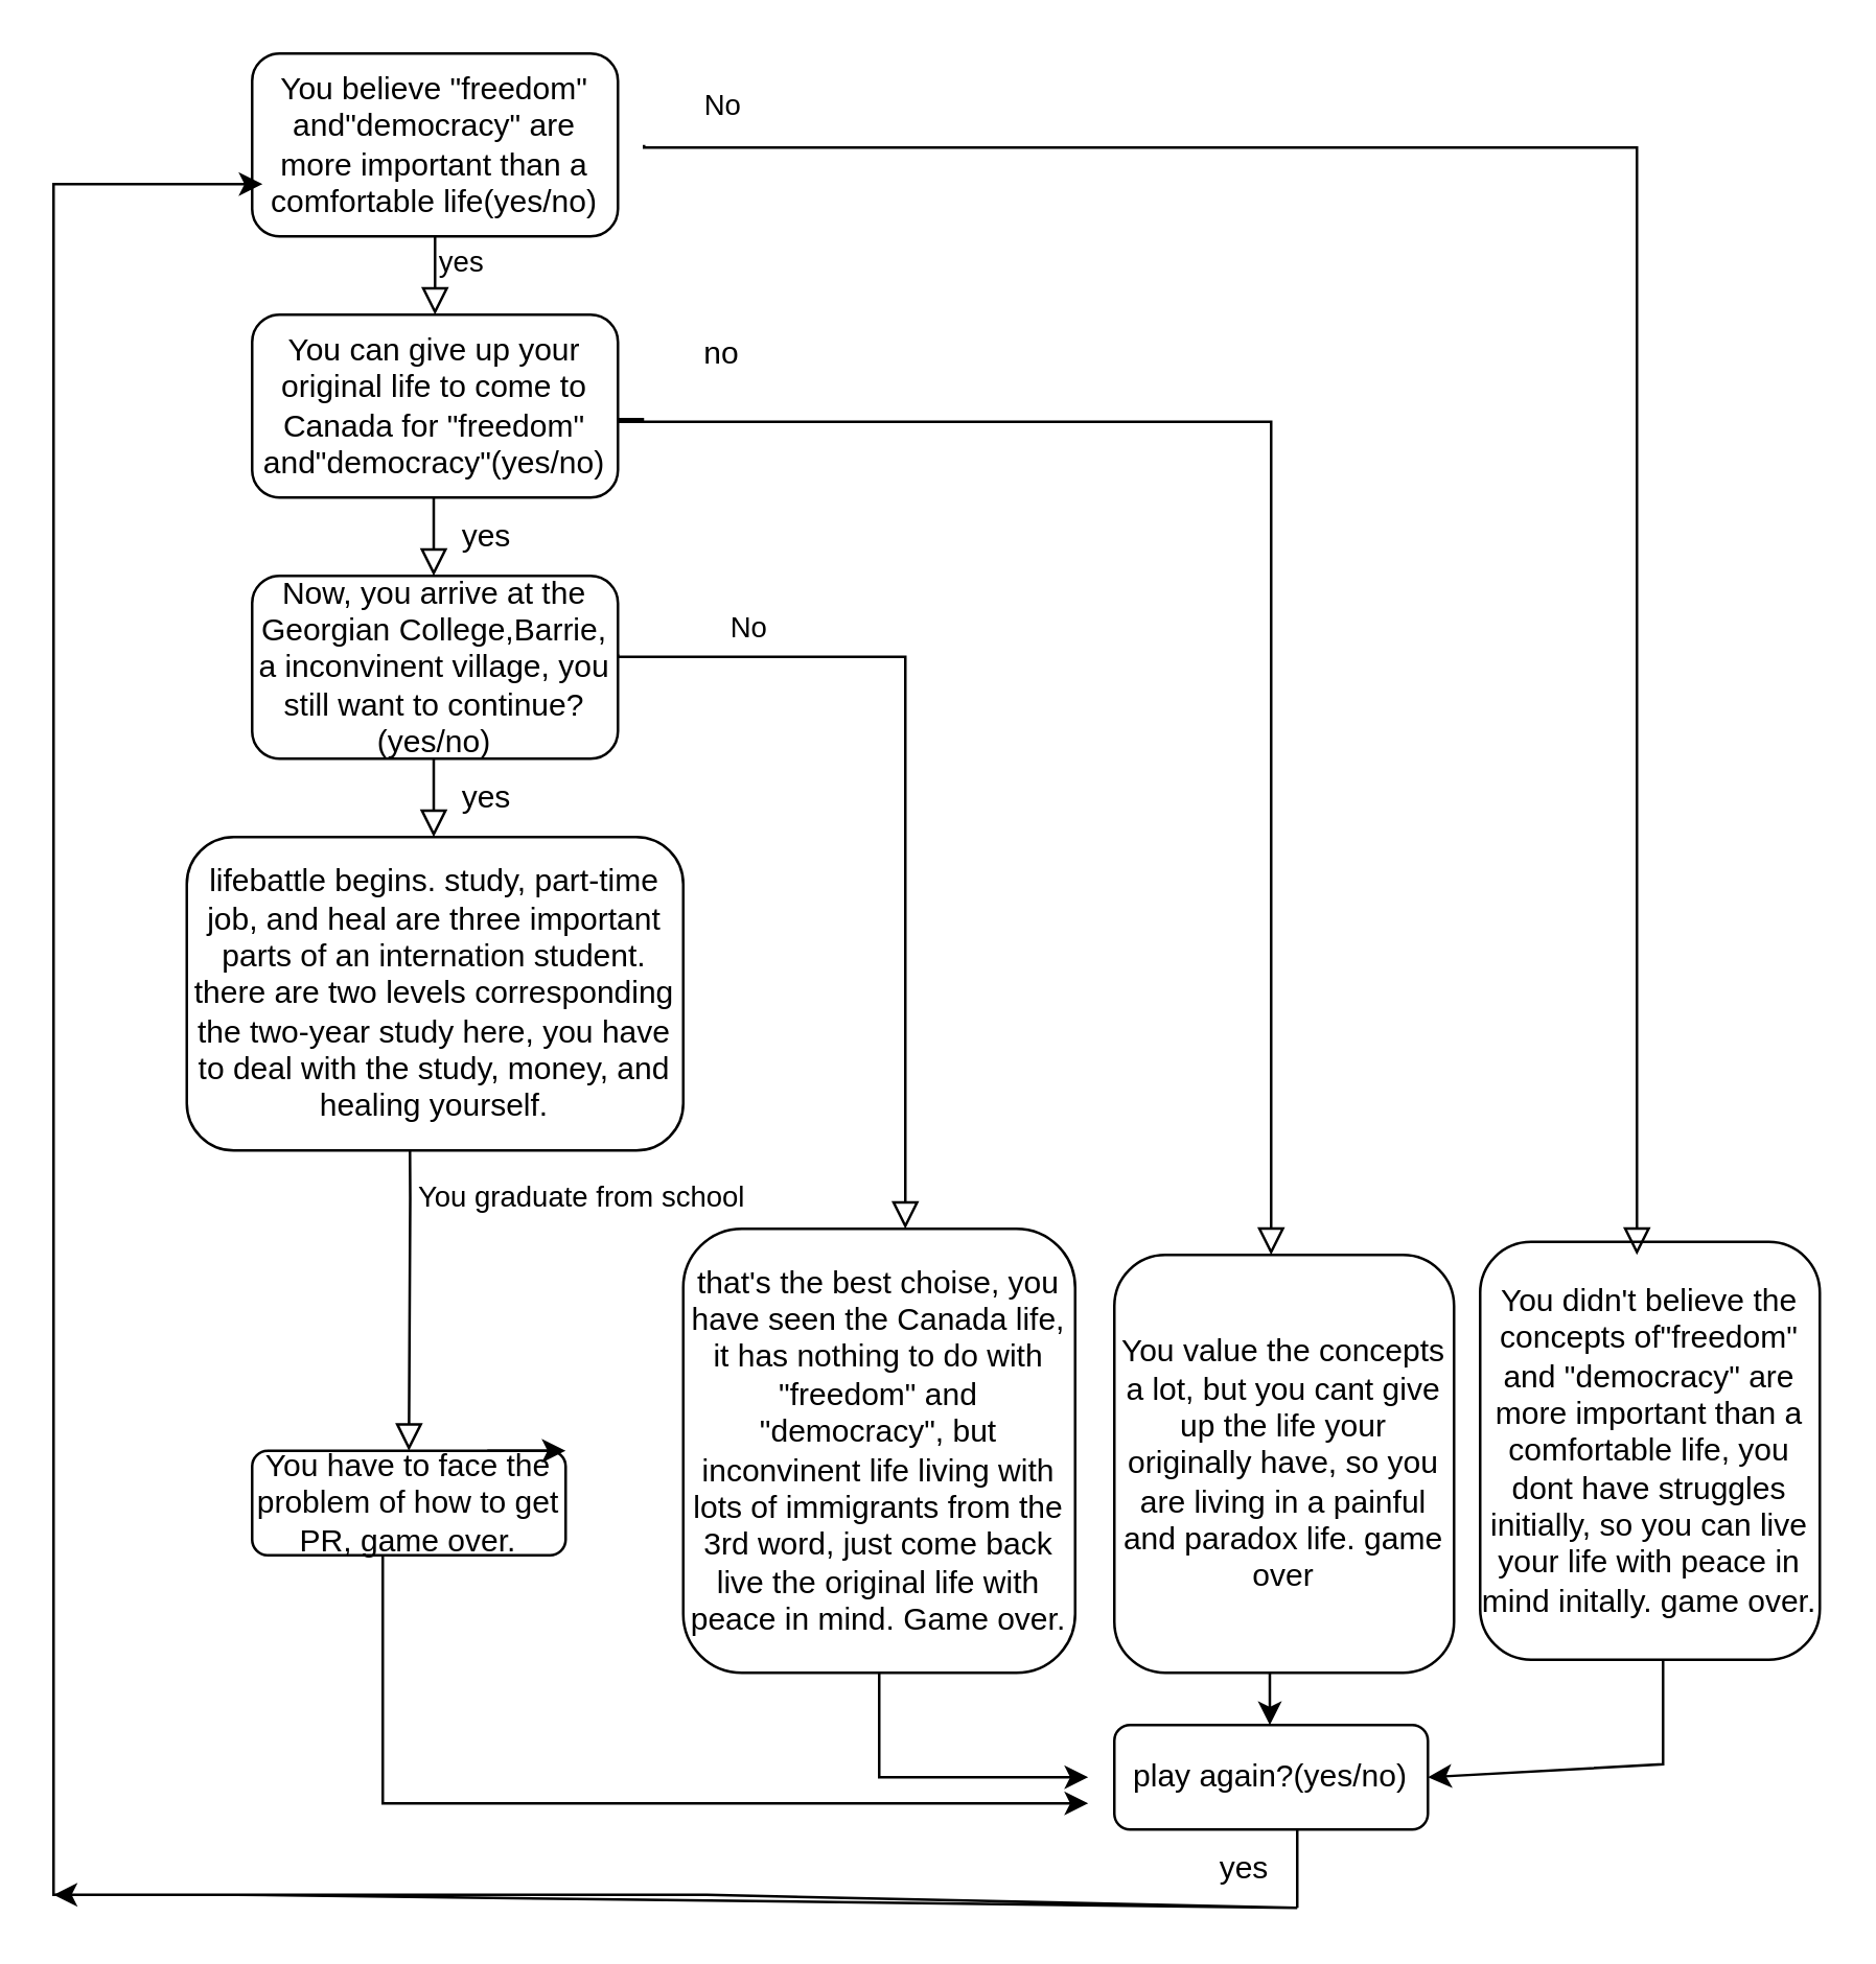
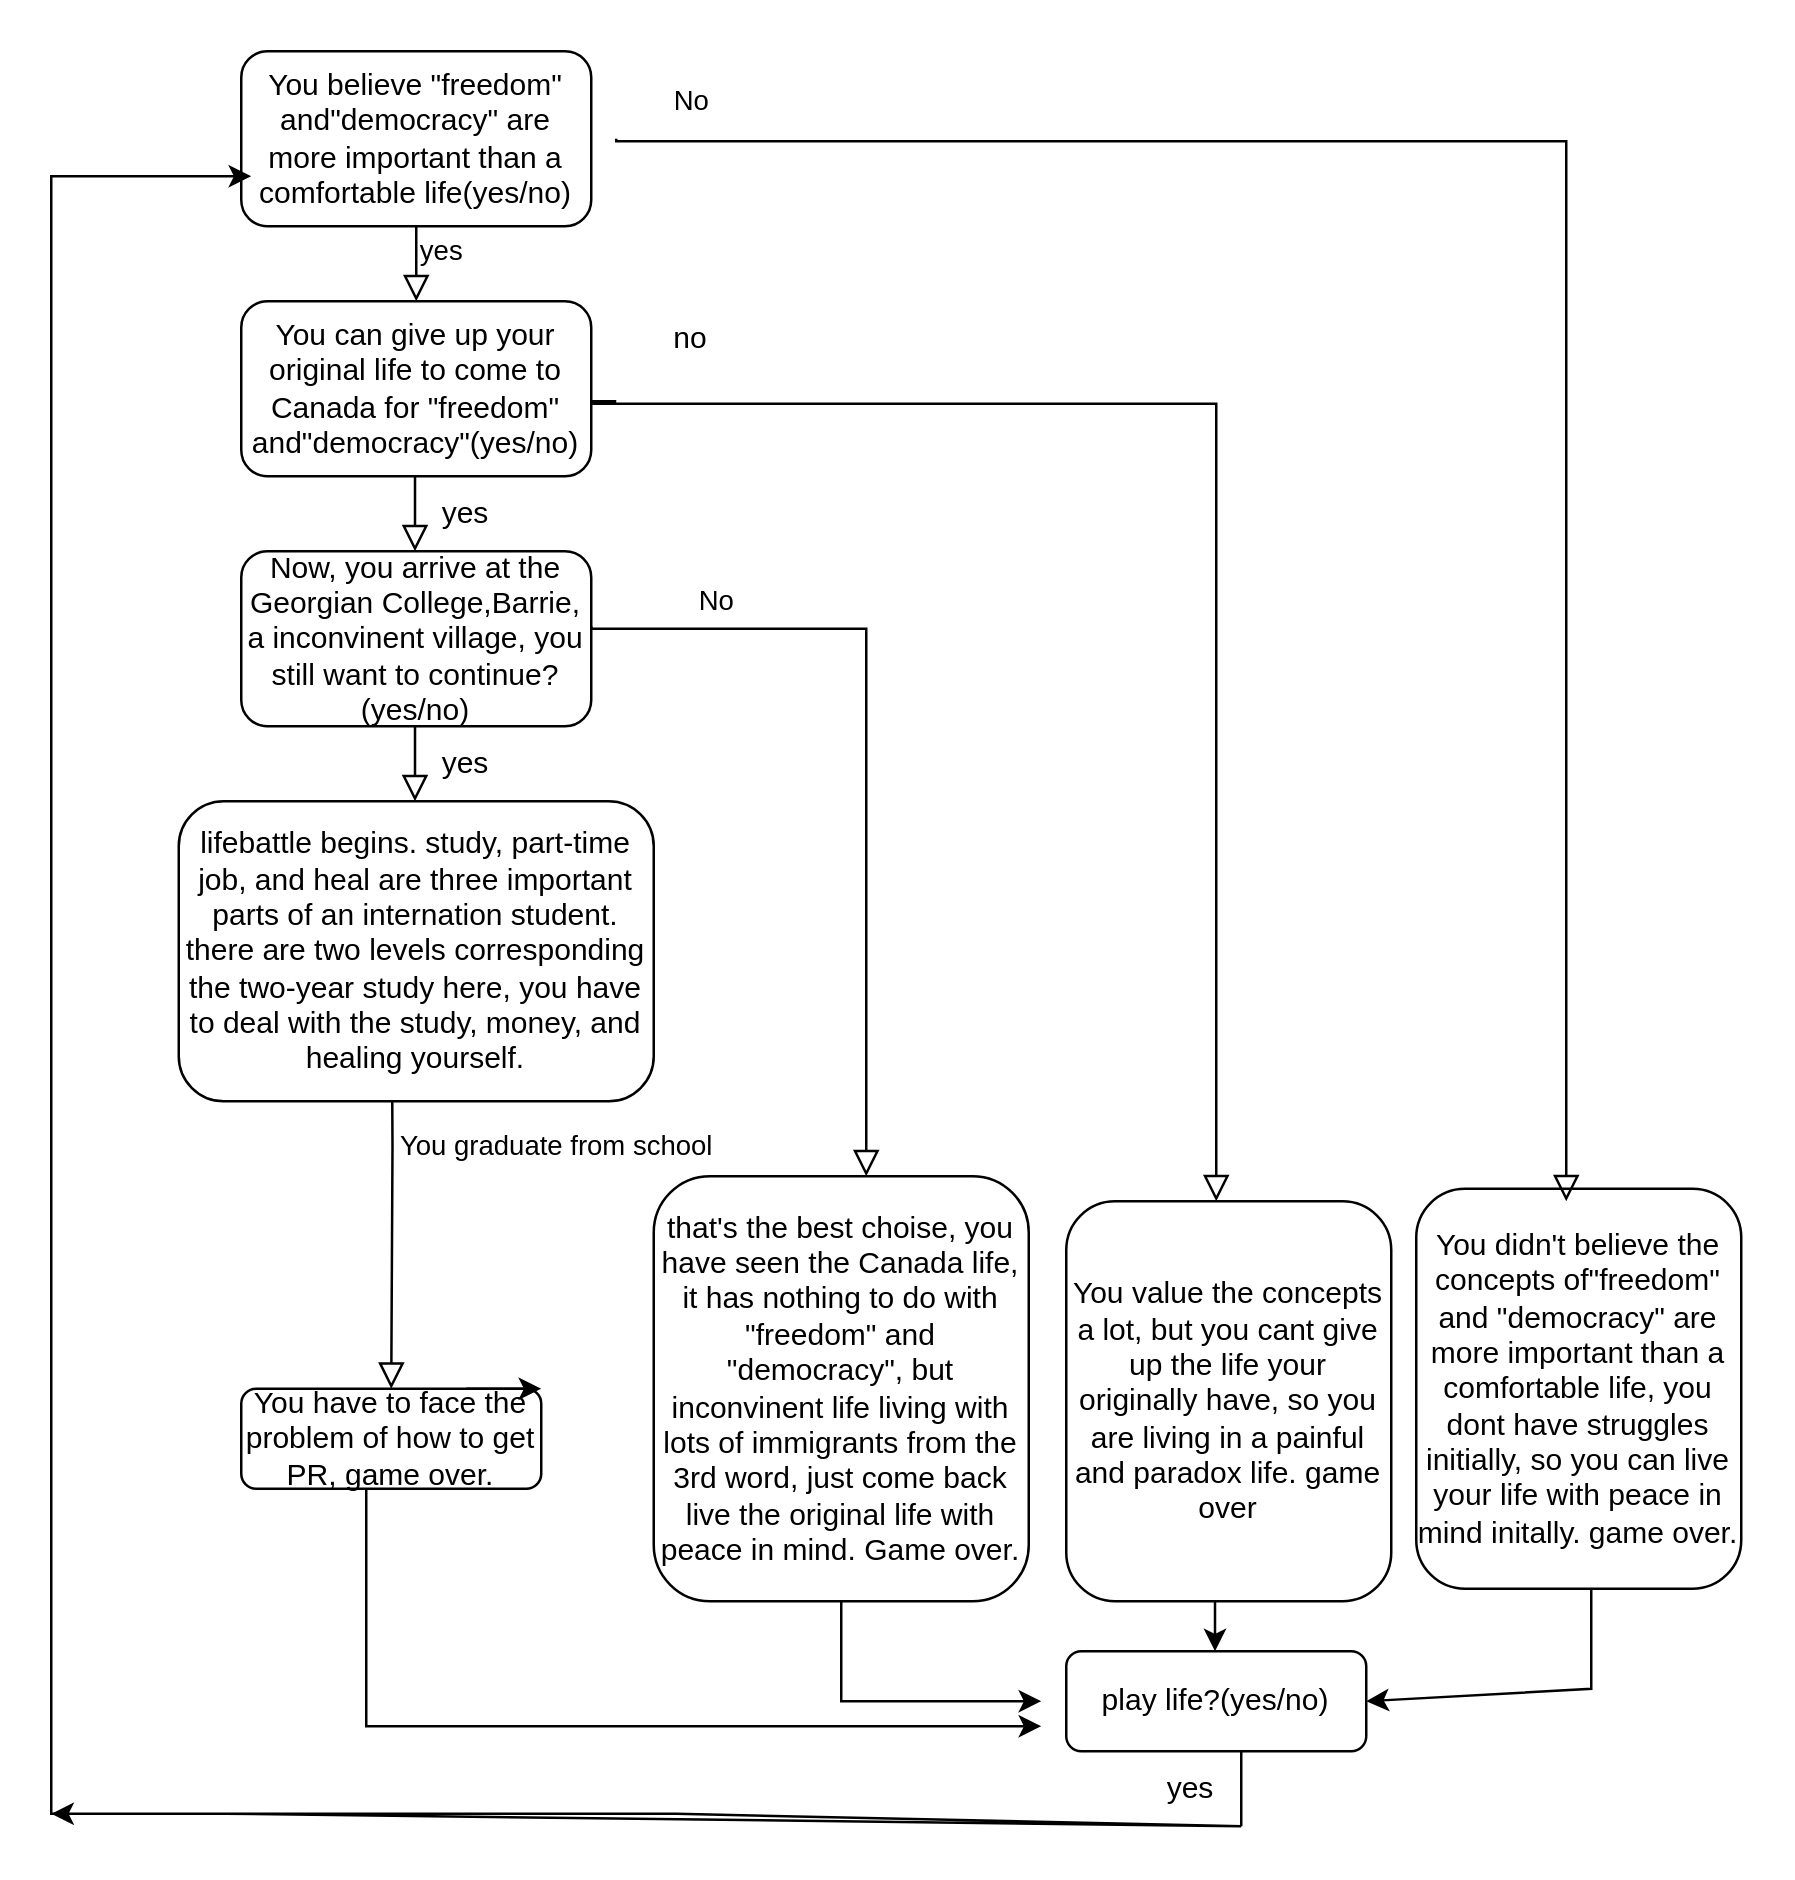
- <mxCell id="18" value="play again?(yes/no)" style="rounded=1;whiteSpace=wrap;html=1;fontSize=12;glass=0;strokeWidth=1;shadow=0;" vertex="1" parent="1"><mxGeometry x="426" y="660" width="120" height="40" as="geometry" /></mxCell>
+ <mxCell id="18" value="play life?(yes/no)" style="rounded=1;whiteSpace=wrap;html=1;fontSize=12;glass=0;strokeWidth=1;shadow=0;" vertex="1" parent="1"><mxGeometry x="426" y="660" width="120" height="40" as="geometry" /></mxCell>
